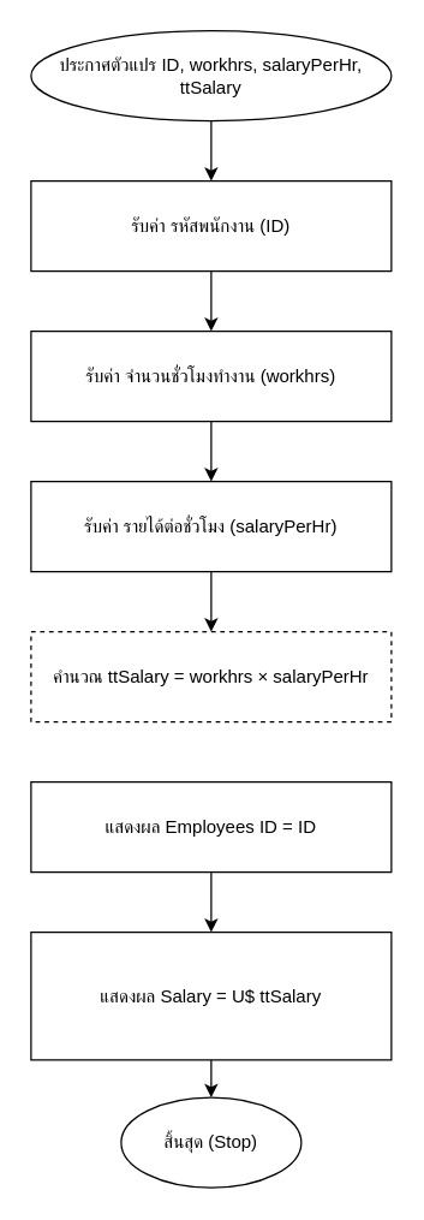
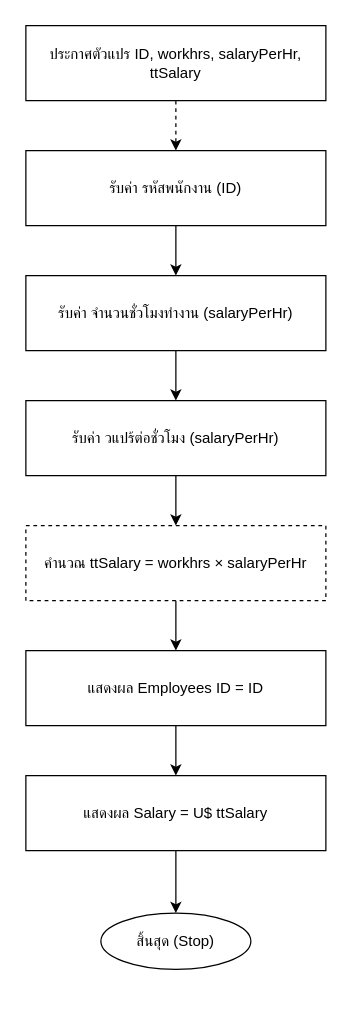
- <mxCell id="2" value="ประกาศตัวแปร ID, workhrs, salaryPerHr, ttSalary" style="ellipse;whiteSpace=wrap;html=1;" vertex="1" parent="1"><mxGeometry x="20" y="20" width="240" height="60" as="geometry" /></mxCell>
+ <mxCell id="2" value="ประกาศตัวแปร ID, workhrs, salaryPerHr, ttSalary" style="rounded=0;whiteSpace=wrap;html=1;" vertex="1" parent="1"><mxGeometry x="20" y="20" width="240" height="60" as="geometry" /></mxCell>
- <mxCell id="10" style="edgeStyle=orthogonalEdgeStyle;rounded=0;orthogonalLoop=1;jettySize=auto;html=1;" edge="1" parent="1" source="2" target="3"><mxGeometry relative="1" as="geometry" /></mxCell>
+ <mxCell id="10" style="edgeStyle=orthogonalEdgeStyle;rounded=0;orthogonalLoop=1;jettySize=auto;html=1;dashed=1;" edge="1" parent="1" source="2" target="3"><mxGeometry relative="1" as="geometry" /></mxCell>
- <mxCell id="4" value="รับค่า จำนวนชั่วโมงทำงาน (workhrs)" style="parallelogram;whiteSpace=wrap;html=1;" vertex="1" parent="1"><mxGeometry x="20" y="220" width="240" height="60" as="geometry" /></mxCell>
+ <mxCell id="4" value="รับค่า จำนวนชั่วโมงทำงาน (salaryPerHr)" style="parallelogram;whiteSpace=wrap;html=1;" vertex="1" parent="1"><mxGeometry x="20" y="220" width="240" height="60" as="geometry" /></mxCell>
- <mxCell id="5" value="รับค่า รายได้ต่อชั่วโมง (salaryPerHr)" style="parallelogram;whiteSpace=wrap;html=1;" vertex="1" parent="1"><mxGeometry x="20" y="320" width="240" height="60" as="geometry" /></mxCell>
+ <mxCell id="5" value="รับค่า วแปร้ต่อชั่วโมง (salaryPerHr)" style="parallelogram;whiteSpace=wrap;html=1;" vertex="1" parent="1"><mxGeometry x="20" y="320" width="240" height="60" as="geometry" /></mxCell>
+ <mxCell id="14" style="edgeStyle=orthogonalEdgeStyle;rounded=0;orthogonalLoop=1;jettySize=auto;html=1;" edge="1" parent="1" source="6" target="7"><mxGeometry relative="1" as="geometry" /></mxCell>
- <mxCell id="8" value="แสดงผล Salary = U$ ttSalary" style="parallelogram;whiteSpace=wrap;html=1;" vertex="1" parent="1"><mxGeometry x="20" y="620" width="240" height="85" as="geometry" /></mxCell>
+ <mxCell id="8" value="แสดงผล Salary = U$ ttSalary" style="parallelogram;whiteSpace=wrap;html=1;" vertex="1" parent="1"><mxGeometry x="20" y="620" width="240" height="60" as="geometry" /></mxCell>
- <mxCell id="9" value="สิ้นสุด (Stop)" style="ellipse;whiteSpace=wrap;html=1;aspect=fixed;" vertex="1" parent="1"><mxGeometry x="80" y="730" width="120" height="60" as="geometry" /></mxCell>
+ <mxCell id="9" value="สิ้นสุด (Stop)" style="ellipse;whiteSpace=wrap;html=1;aspect=fixed;" vertex="1" parent="1"><mxGeometry x="80" y="730" width="120" height="45" as="geometry" /></mxCell>
